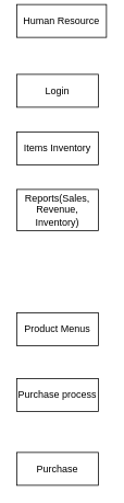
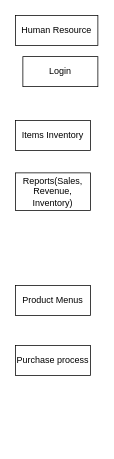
- <mxCell id="8" value="Human Resource" style="whiteSpace=wrap;html=1;align=center;" parent="1" vertex="1"><mxGeometry x="20" y="5" width="110" height="40" as="geometry" /></mxCell>
+ <mxCell id="8" value="Human Resource" style="whiteSpace=wrap;html=1;align=center;" parent="1" vertex="1"><mxGeometry x="20" y="20" width="110" height="40" as="geometry" /></mxCell>
- <mxCell id="2" value="Login" style="whiteSpace=wrap;html=1;align=center;" parent="1" vertex="1"><mxGeometry x="20" y="90" width="100" height="40" as="geometry" /></mxCell>
+ <mxCell id="2" value="Login" style="whiteSpace=wrap;html=1;align=center;" parent="1" vertex="1"><mxGeometry x="30" y="75" width="100" height="40" as="geometry" /></mxCell>
- <mxCell id="5" value="Purchase" style="whiteSpace=wrap;html=1;align=center;" parent="1" vertex="1"><mxGeometry x="20" y="550" width="100" height="40" as="geometry" /></mxCell>
